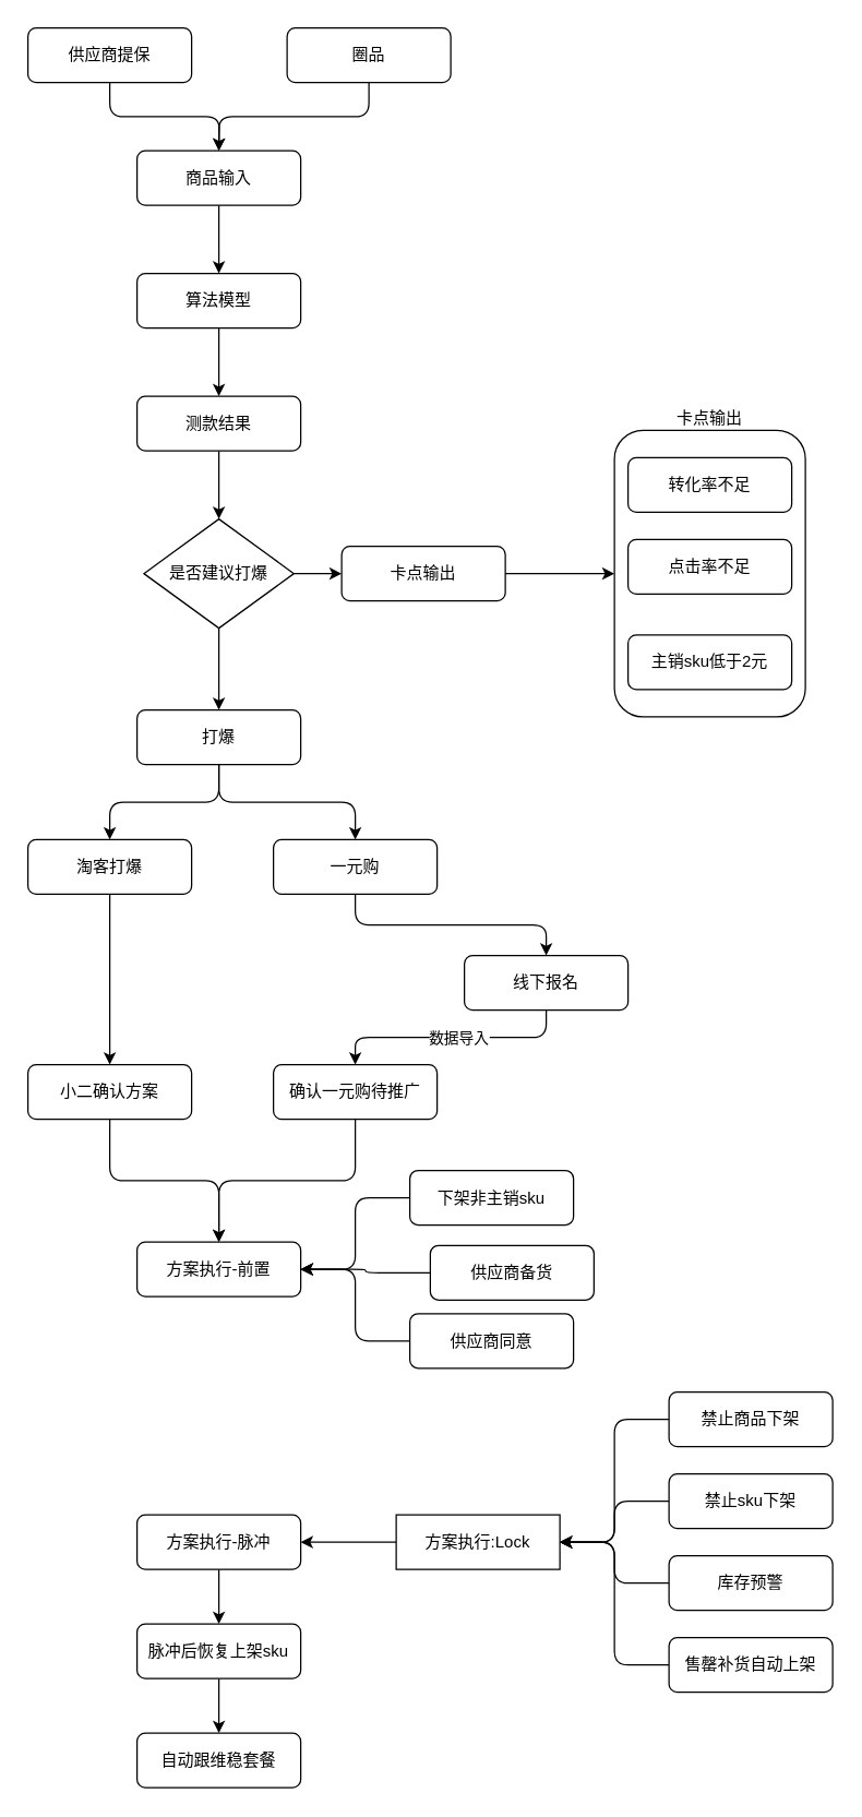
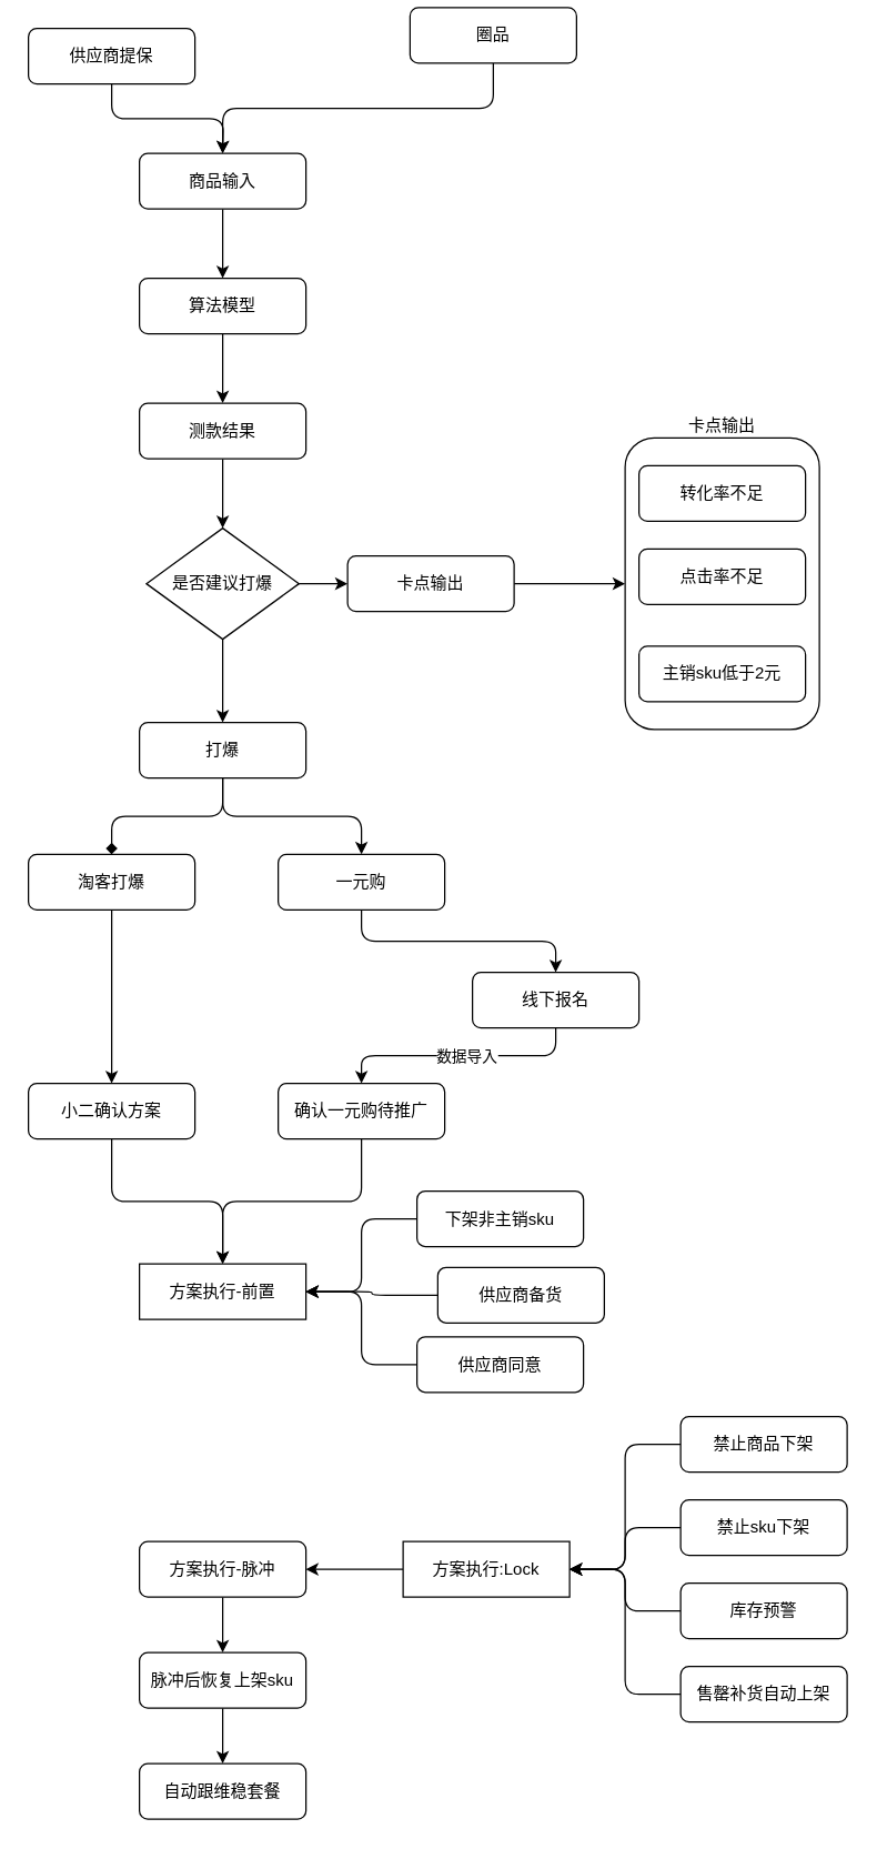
- <mxCell id="9" value="圈品" style="rounded=1;whiteSpace=wrap;html=1;fontSize=12;glass=0;strokeWidth=1;shadow=0;" parent="1" vertex="1"><mxGeometry x="210" y="20" width="120" height="40" as="geometry" /></mxCell>
+ <mxCell id="9" value="圈品" style="rounded=1;whiteSpace=wrap;html=1;fontSize=12;glass=0;strokeWidth=1;shadow=0;" parent="1" vertex="1"><mxGeometry x="295" y="5" width="120" height="40" as="geometry" /></mxCell>
- <mxCell id="23" style="edgeStyle=orthogonalEdgeStyle;rounded=1;orthogonalLoop=1;jettySize=auto;html=1;exitX=0.5;exitY=1;exitDx=0;exitDy=0;entryX=0.5;entryY=0;entryDx=0;entryDy=0;" parent="1" source="24" target="26" edge="1"><mxGeometry relative="1" as="geometry" /></mxCell>
+ <mxCell id="23" style="edgeStyle=orthogonalEdgeStyle;rounded=1;orthogonalLoop=1;jettySize=auto;html=1;exitX=0.5;exitY=1;exitDx=0;exitDy=0;entryX=0.5;entryY=0;entryDx=0;entryDy=0;endArrow=diamond;" parent="1" source="24" target="26" edge="1"><mxGeometry relative="1" as="geometry" /></mxCell>
- <mxCell id="44" value="方案执行-前置" style="rounded=1;whiteSpace=wrap;html=1;fontSize=12;glass=0;strokeWidth=1;shadow=0;" parent="1" vertex="1"><mxGeometry x="100" y="910" width="120" height="40" as="geometry" /></mxCell>
+ <mxCell id="44" value="方案执行-前置" style="whiteSpace=wrap;html=1;fontSize=12;glass=0;strokeWidth=1;shadow=0;rounded=0;" parent="1" vertex="1"><mxGeometry x="100" y="910" width="120" height="40" as="geometry" /></mxCell>
